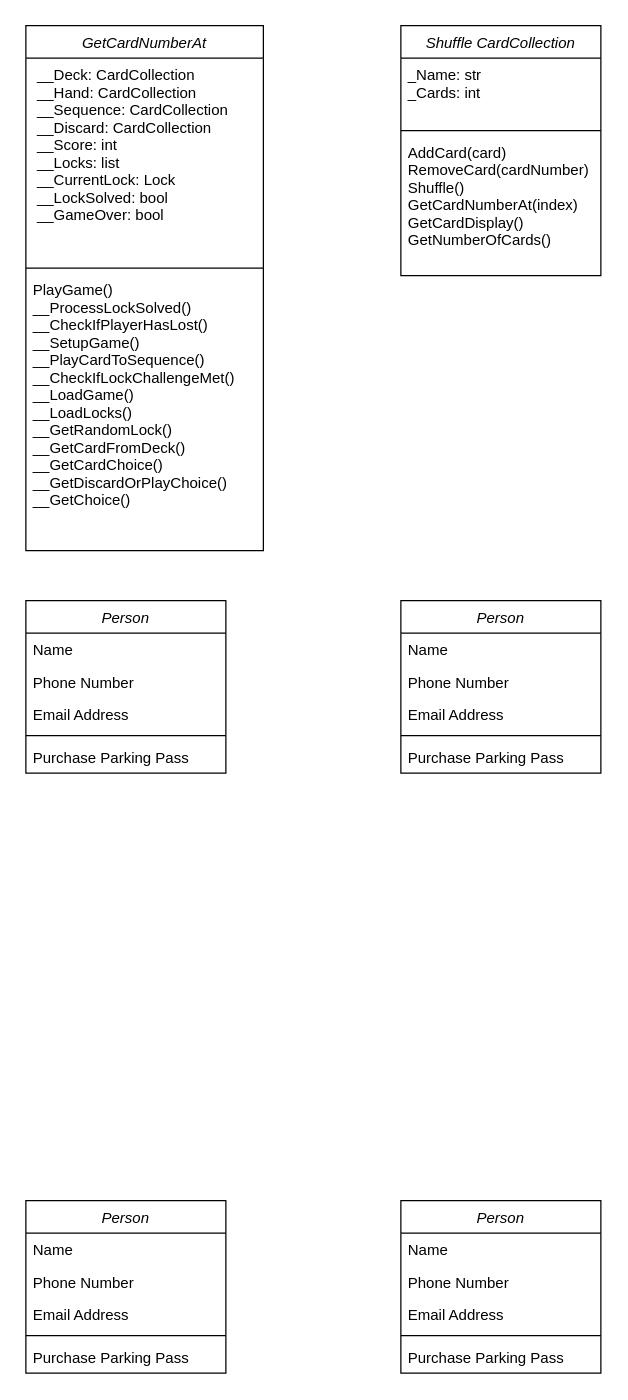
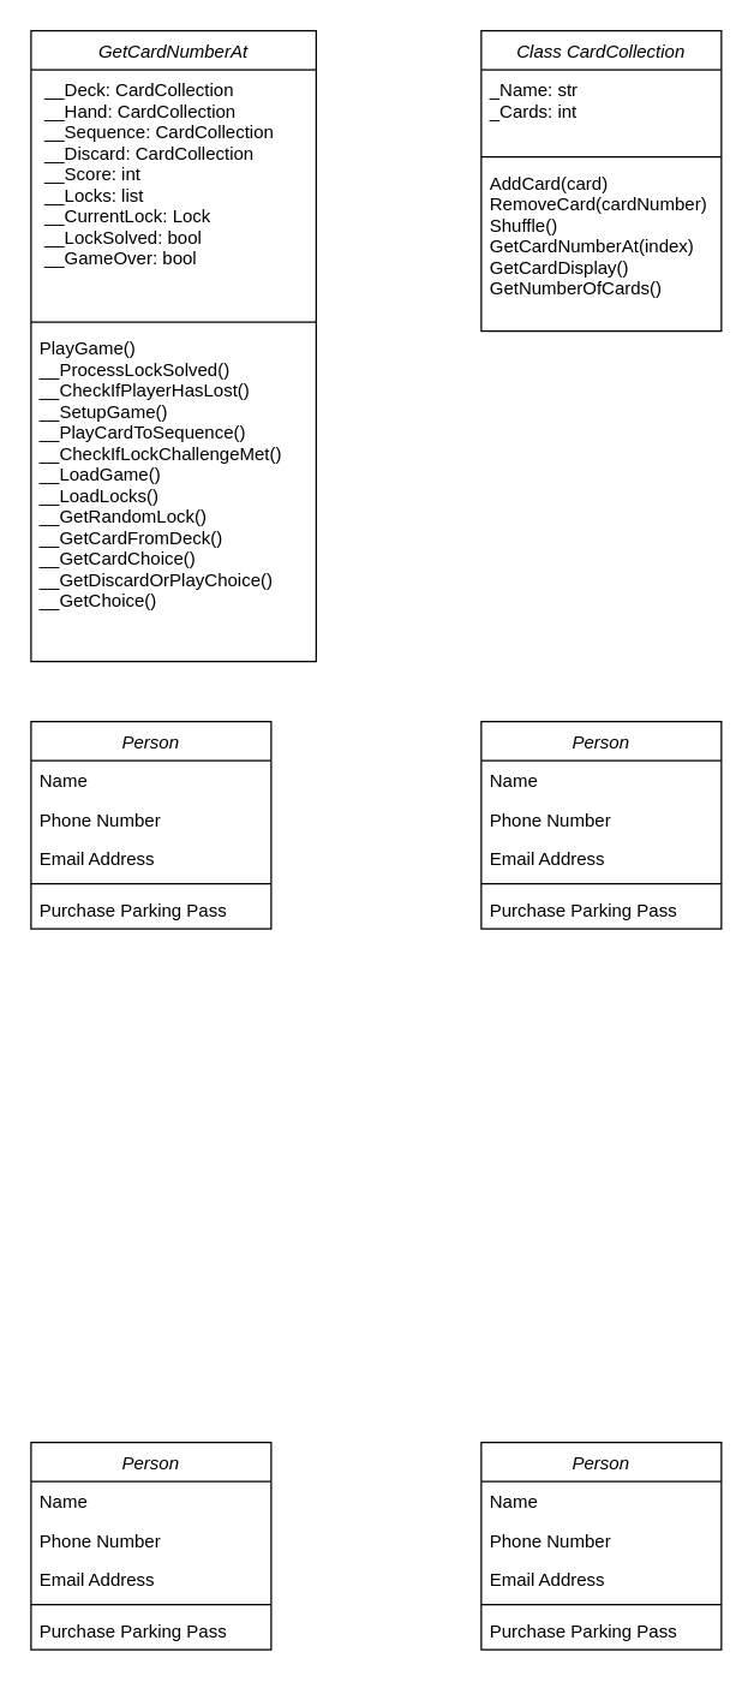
- <mxCell id="6" value="Shuffle CardCollection" style="swimlane;fontStyle=2;align=center;verticalAlign=top;childLayout=stackLayout;horizontal=1;startSize=26;horizontalStack=0;resizeParent=1;resizeLast=0;collapsible=1;marginBottom=0;rounded=0;shadow=0;strokeWidth=1;" vertex="1" parent="1"><mxGeometry x="320" y="20" width="160" height="200" as="geometry"><mxRectangle x="230" y="140" width="160" height="26" as="alternateBounds" /></mxGeometry></mxCell>
+ <mxCell id="6" value="Class CardCollection" style="swimlane;fontStyle=2;align=center;verticalAlign=top;childLayout=stackLayout;horizontal=1;startSize=26;horizontalStack=0;resizeParent=1;resizeLast=0;collapsible=1;marginBottom=0;rounded=0;shadow=0;strokeWidth=1;" vertex="1" parent="1"><mxGeometry x="320" y="20" width="160" height="200" as="geometry"><mxRectangle x="230" y="140" width="160" height="26" as="alternateBounds" /></mxGeometry></mxCell>
